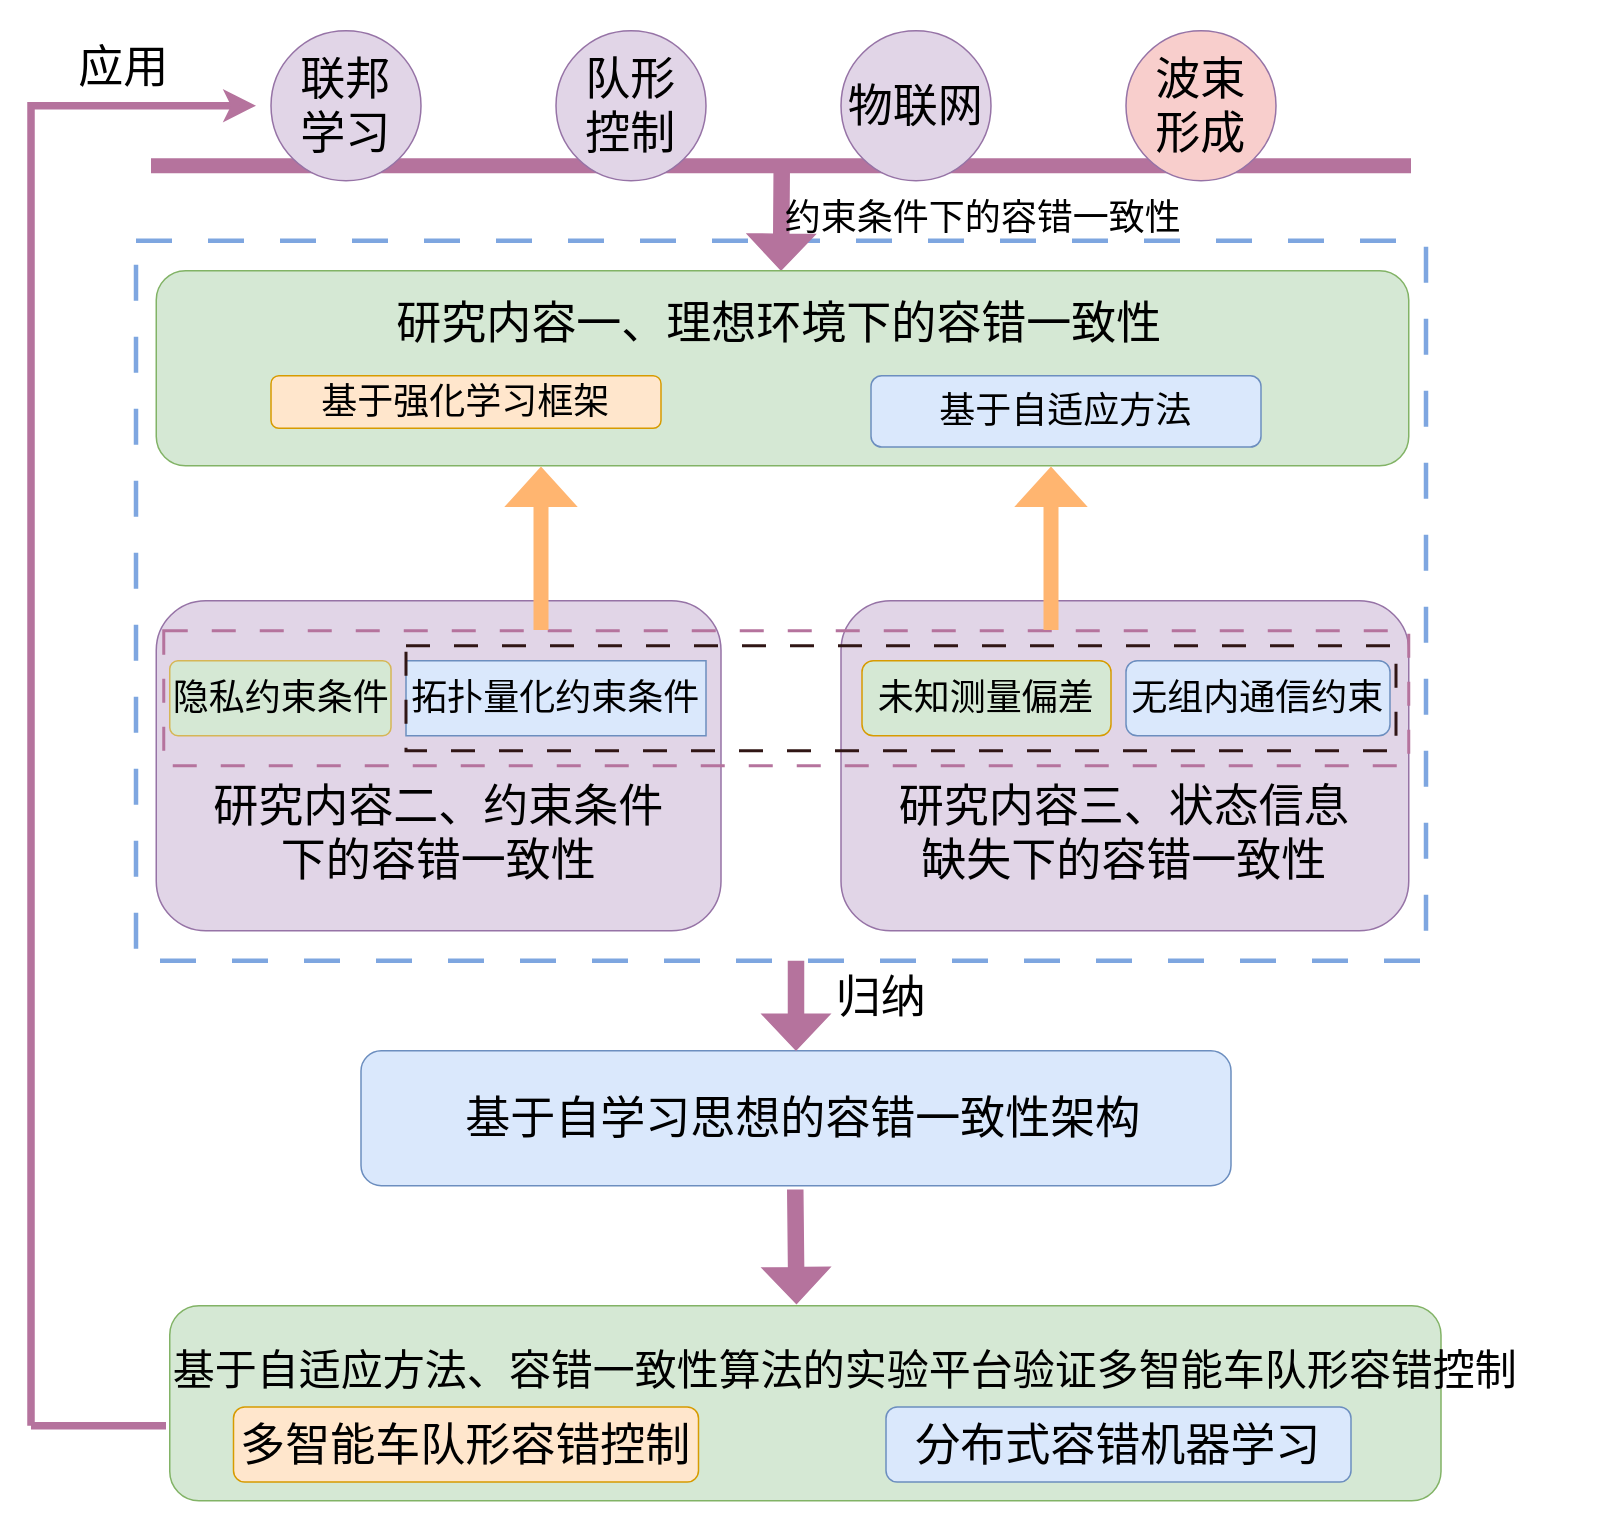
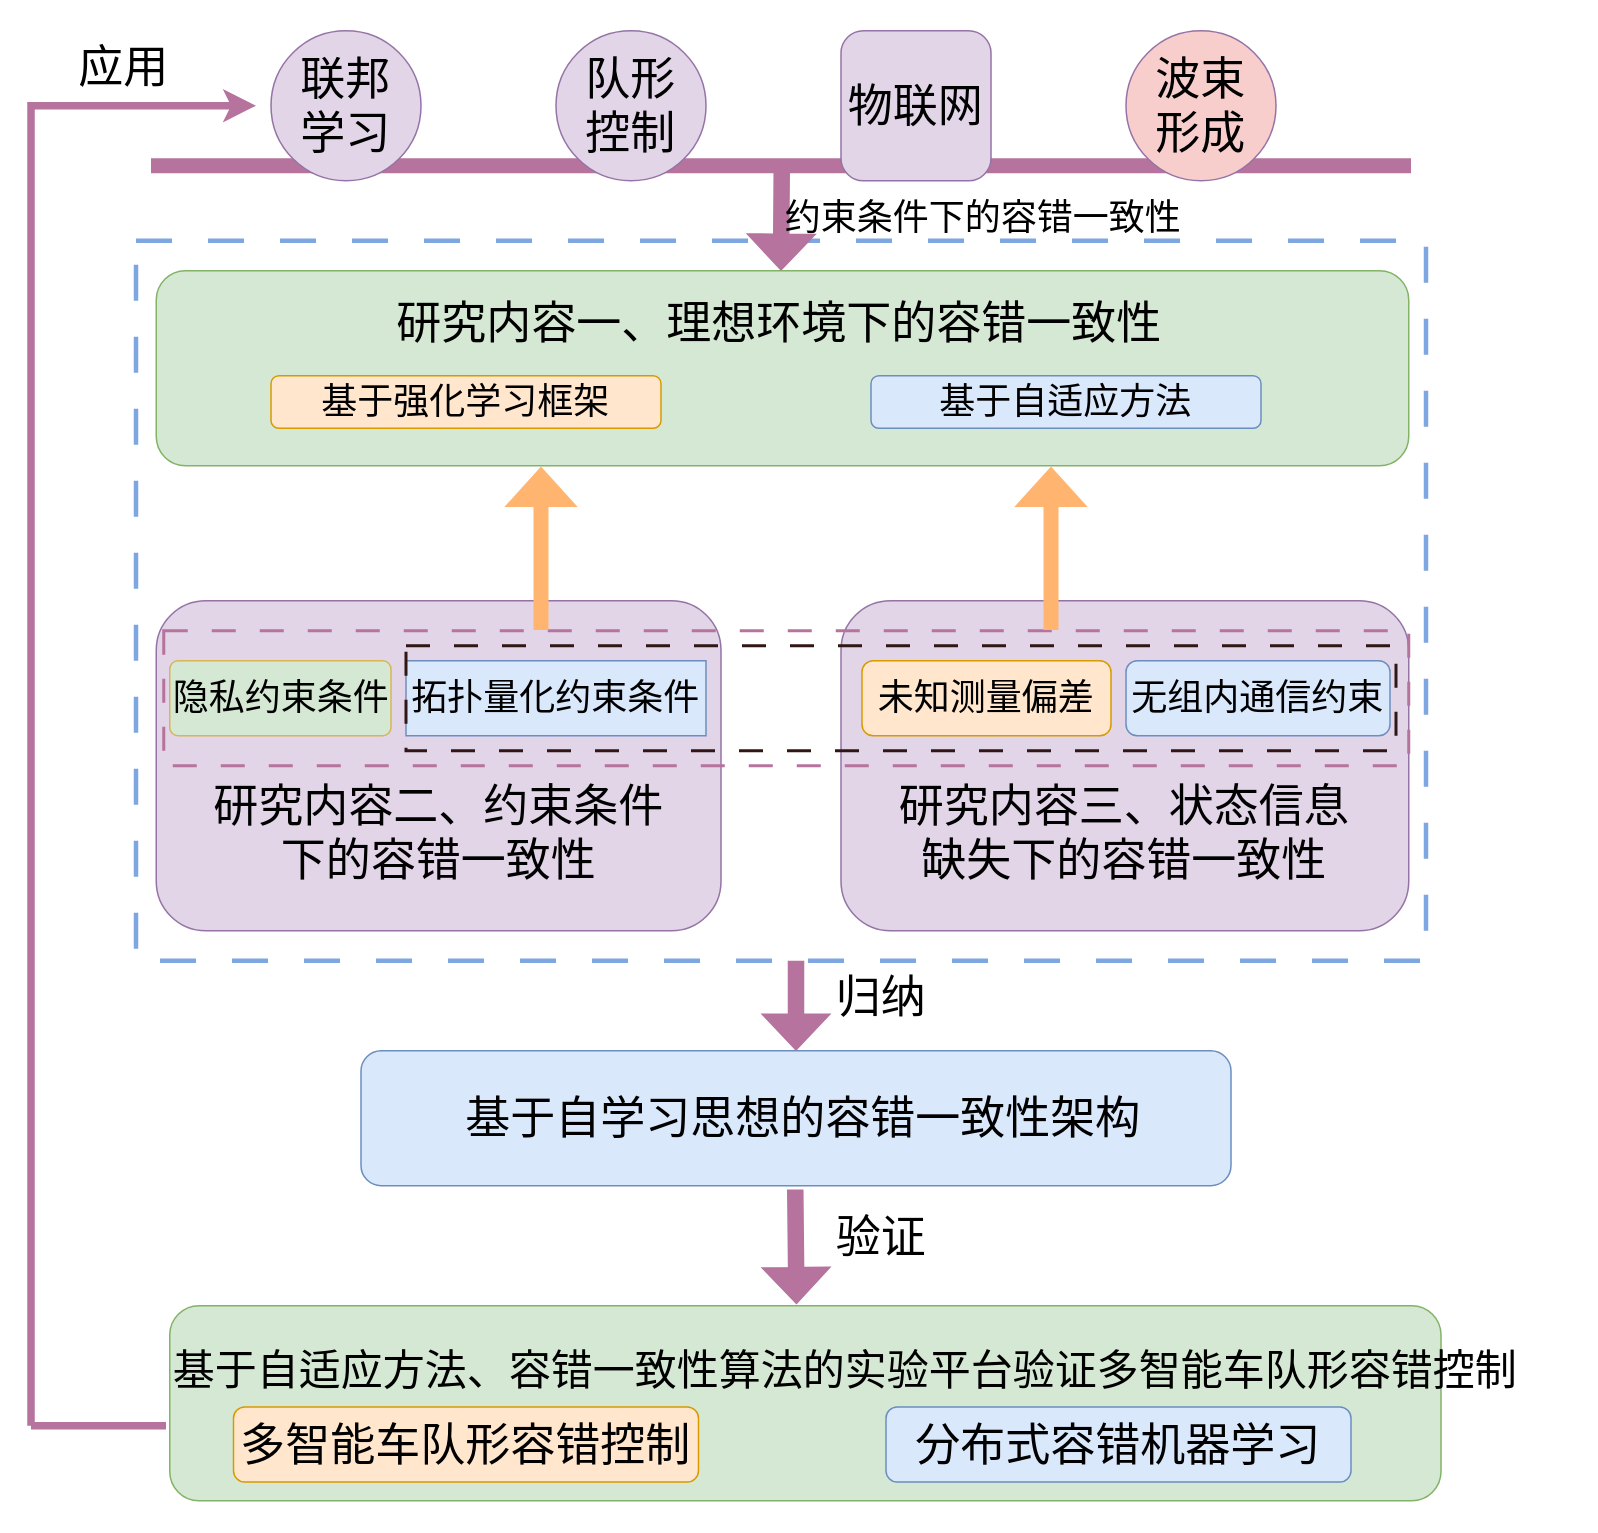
- <mxCell id="7" value="&lt;font face=&quot;Times New Roman&quot;&gt;&lt;span style=&quot;font-size: 30px;&quot;&gt;物联网&lt;/span&gt;&lt;/font&gt;" style="ellipse;whiteSpace=wrap;html=1;aspect=fixed;fillColor=#e1d5e7;strokeColor=#9673a6;" parent="1" vertex="1"><mxGeometry x="560" y="20" width="100" height="100" as="geometry" /></mxCell>
+ <mxCell id="7" value="&lt;font face=&quot;Times New Roman&quot;&gt;&lt;span style=&quot;font-size: 30px;&quot;&gt;物联网&lt;/span&gt;&lt;/font&gt;" style="whiteSpace=wrap;html=1;aspect=fixed;fillColor=#e1d5e7;strokeColor=#9673a6;rounded=1;" parent="1" vertex="1"><mxGeometry x="560" y="20" width="100" height="100" as="geometry" /></mxCell>
- <mxCell id="19" value="&lt;font size=&quot;5&quot; face=&quot;Times New Roman&quot;&gt;基于自适应方法&lt;/font&gt;" style="rounded=1;whiteSpace=wrap;html=1;fillColor=#dae8fc;strokeColor=#6c8ebf;" parent="1" vertex="1"><mxGeometry x="580" y="250" width="260" height="47.5" as="geometry" /></mxCell>
+ <mxCell id="19" value="&lt;font size=&quot;5&quot; face=&quot;Times New Roman&quot;&gt;基于自适应方法&lt;/font&gt;" style="rounded=1;whiteSpace=wrap;html=1;fillColor=#dae8fc;strokeColor=#6c8ebf;" parent="1" vertex="1"><mxGeometry x="580" y="250" width="260" height="35" as="geometry" /></mxCell>
- <mxCell id="23" value="&lt;font style=&quot;font-size: 24px;&quot; face=&quot;Times New Roman&quot;&gt;未知测量偏差&lt;/font&gt;" style="rounded=1;whiteSpace=wrap;html=1;fillColor=#d5e8d4;strokeColor=#d79b00;" parent="1" vertex="1"><mxGeometry x="574" y="440" width="166" height="50" as="geometry" /></mxCell>
+ <mxCell id="23" value="&lt;font style=&quot;font-size: 24px;&quot; face=&quot;Times New Roman&quot;&gt;未知测量偏差&lt;/font&gt;" style="rounded=1;whiteSpace=wrap;html=1;fillColor=#ffe6cc;strokeColor=#d79b00;" parent="1" vertex="1"><mxGeometry x="574" y="440" width="166" height="50" as="geometry" /></mxCell>
+ <mxCell id="36" value="验证" style="text;whiteSpace=wrap;fontFamily=Times New Roman;fontSize=30;" parent="1" vertex="1"><mxGeometry x="555" y="800" width="110" height="40" as="geometry" /></mxCell>
